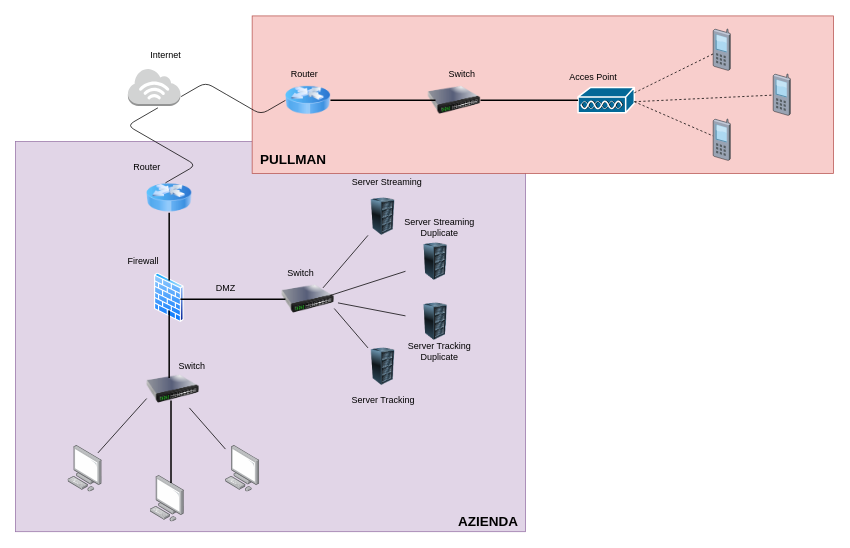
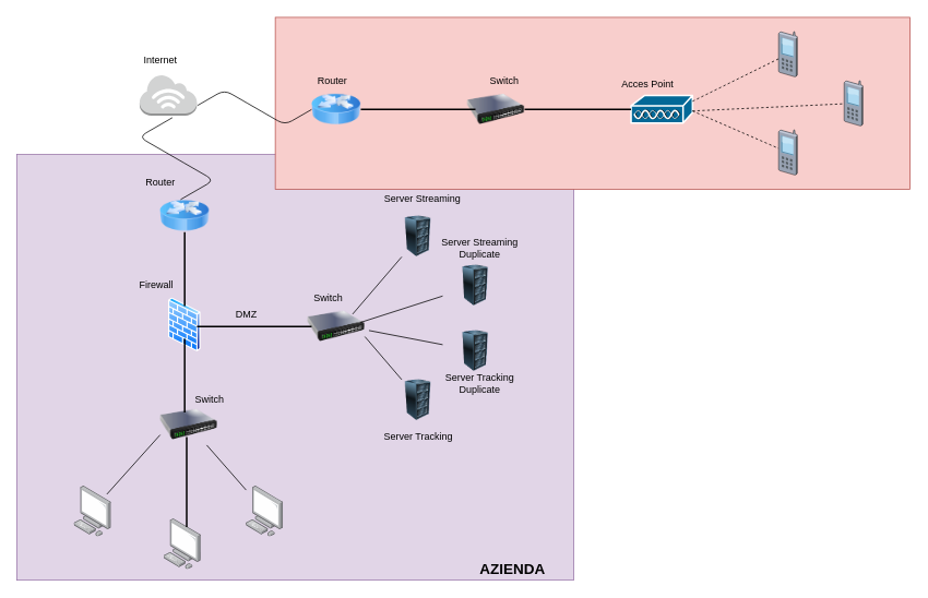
- <mxCell id="45" value="Internet" style="text;html=1;resizable=0;autosize=1;align=center;verticalAlign=middle;points=[];fillColor=none;strokeColor=none;rounded=0;" vertex="1" parent="1"><mxGeometry x="190" y="63" width="60" height="20" as="geometry" /></mxCell>
+ <mxCell id="45" value="Internet" style="text;html=1;resizable=0;autosize=1;align=center;verticalAlign=middle;points=[];fillColor=none;strokeColor=none;rounded=0;" vertex="1" parent="1"><mxGeometry x="165" y="63" width="60" height="20" as="geometry" /></mxCell>
- <mxCell id="96" value="&lt;b&gt;&lt;font style=&quot;font-size: 18px&quot;&gt;PULLMAN&lt;/font&gt;&lt;/b&gt;" style="text;html=1;resizable=0;autosize=1;align=center;verticalAlign=middle;points=[];fillColor=none;strokeColor=none;rounded=0;" vertex="1" parent="1"><mxGeometry x="340" y="203" width="100" height="20" as="geometry" /></mxCell>
- <mxCell id="94" value="&lt;font style=&quot;font-size: 18px&quot;&gt;&lt;b&gt;AZIENDA&lt;/b&gt;&lt;/font&gt;" style="text;html=1;resizable=0;autosize=1;align=center;verticalAlign=middle;points=[];fillColor=none;strokeColor=none;rounded=0;" vertex="1" parent="1"><mxGeometry x="600" y="684.8" width="100" height="20" as="geometry" /></mxCell>
+ <mxCell id="94" value="&lt;font style=&quot;font-size: 18px&quot;&gt;&lt;b&gt;AZIENDA&lt;/b&gt;&lt;/font&gt;" style="text;html=1;resizable=0;autosize=1;align=center;verticalAlign=middle;points=[];fillColor=none;strokeColor=none;rounded=0;" vertex="1" parent="1"><mxGeometry x="575" y="684.8" width="100" height="20" as="geometry" /></mxCell>
